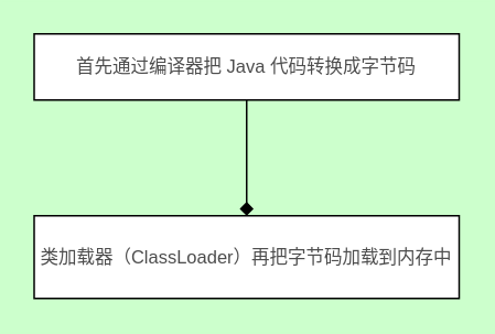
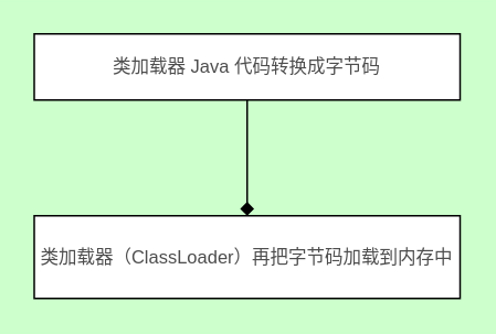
- <mxCell id="2" value="&lt;span style=&quot;color: rgb(77 , 77 , 77) ; font-family: , &amp;#34;sf ui text&amp;#34; , &amp;#34;arial&amp;#34; , &amp;#34;pingfang sc&amp;#34; , &amp;#34;hiragino sans gb&amp;#34; , &amp;#34;microsoft yahei&amp;#34; , &amp;#34;wenquanyi micro hei&amp;#34; , sans-serif ; background-color: rgb(255 , 255 , 255)&quot;&gt;&lt;font style=&quot;font-size: 11px&quot;&gt;首先通过编译器把 Java 代码转换成字节码&lt;/font&gt;&lt;/span&gt;" style="rounded=0;whiteSpace=wrap;html=1;" parent="1" vertex="1"><mxGeometry x="20" y="20" width="257" height="40" as="geometry" /></mxCell>
+ <mxCell id="2" value="&lt;span style=&quot;color: rgb(77 , 77 , 77) ; font-family: , &amp;#34;sf ui text&amp;#34; , &amp;#34;arial&amp;#34; , &amp;#34;pingfang sc&amp;#34; , &amp;#34;hiragino sans gb&amp;#34; , &amp;#34;microsoft yahei&amp;#34; , &amp;#34;wenquanyi micro hei&amp;#34; , sans-serif ; background-color: rgb(255 , 255 , 255)&quot;&gt;&lt;font style=&quot;font-size: 11px&quot;&gt;类加载器 Java 代码转换成字节码&lt;/font&gt;&lt;/span&gt;" style="rounded=0;whiteSpace=wrap;html=1;" parent="1" vertex="1"><mxGeometry x="20" y="20" width="257" height="40" as="geometry" /></mxCell>
